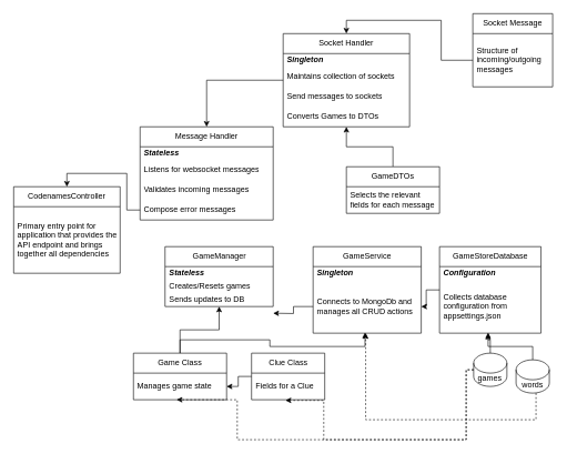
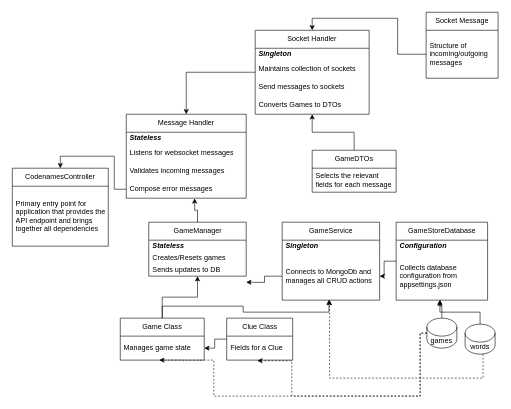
+ <mxCell id="40" style="edgeStyle=orthogonalEdgeStyle;rounded=0;orthogonalLoop=1;jettySize=auto;html=1;entryX=0.57;entryY=1.013;entryDx=0;entryDy=0;entryPerimeter=0;" parent="1" source="41" target="17" edge="1"><mxGeometry relative="1" as="geometry" /></mxCell>
